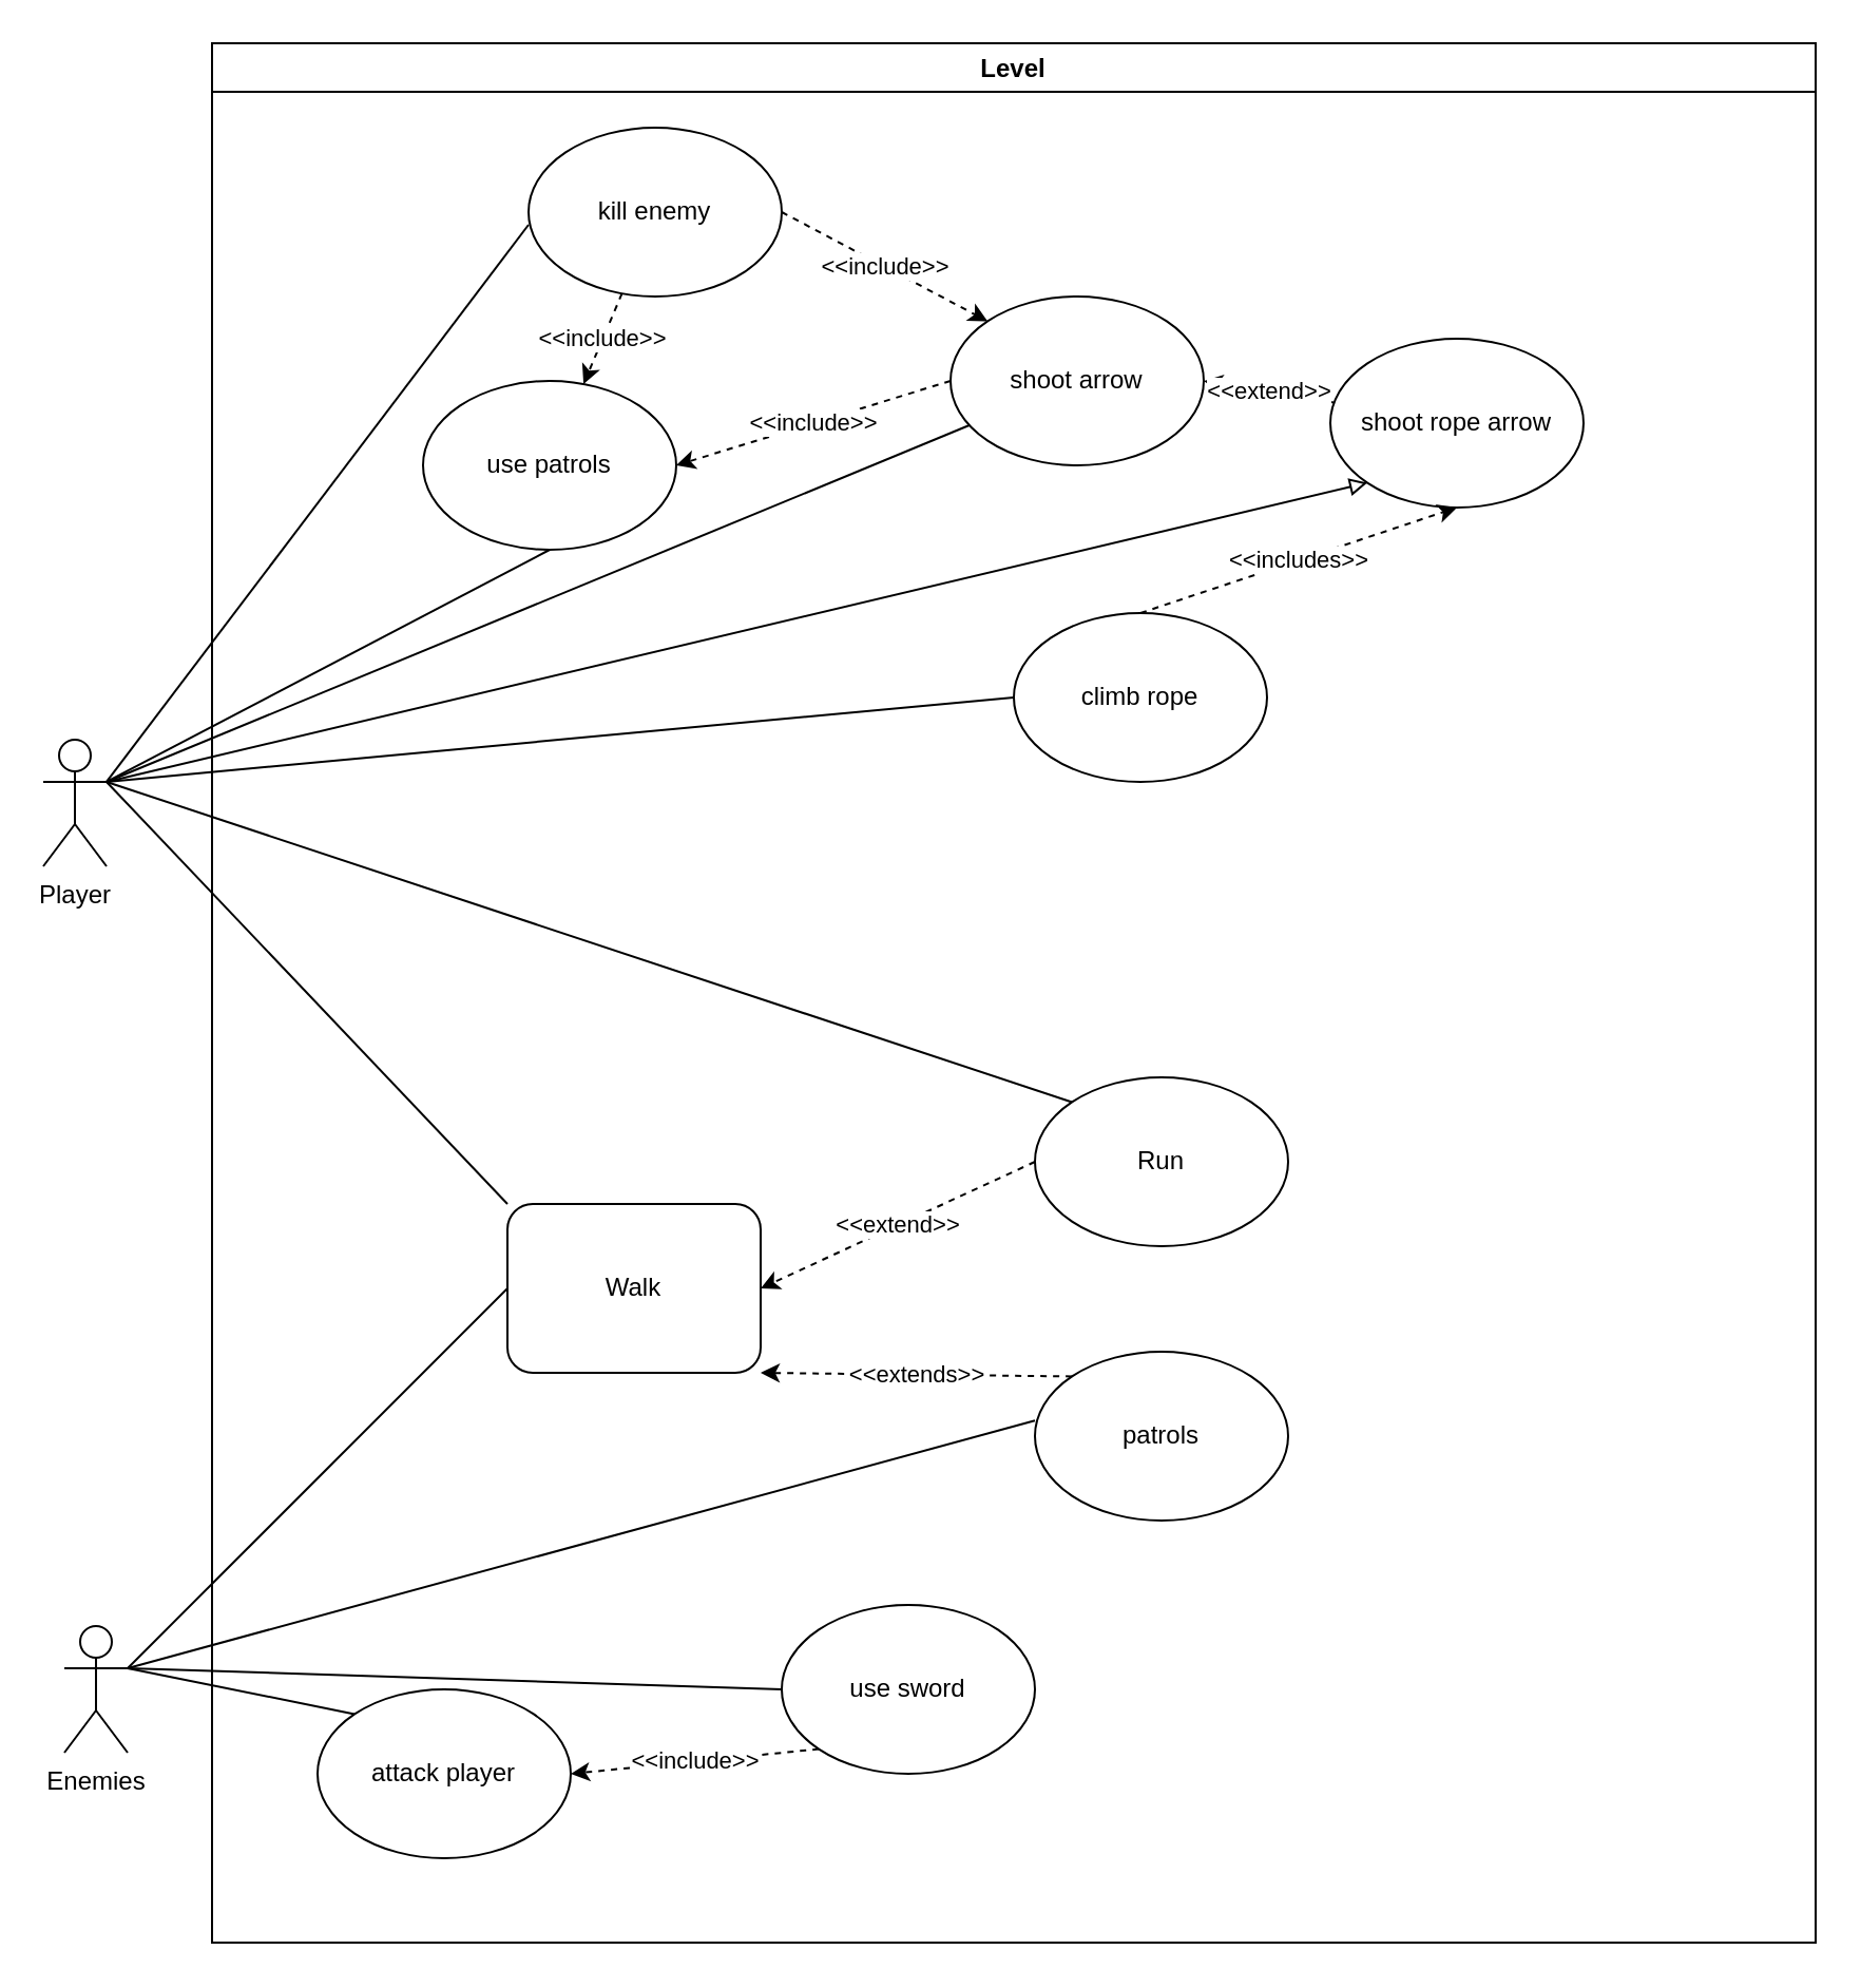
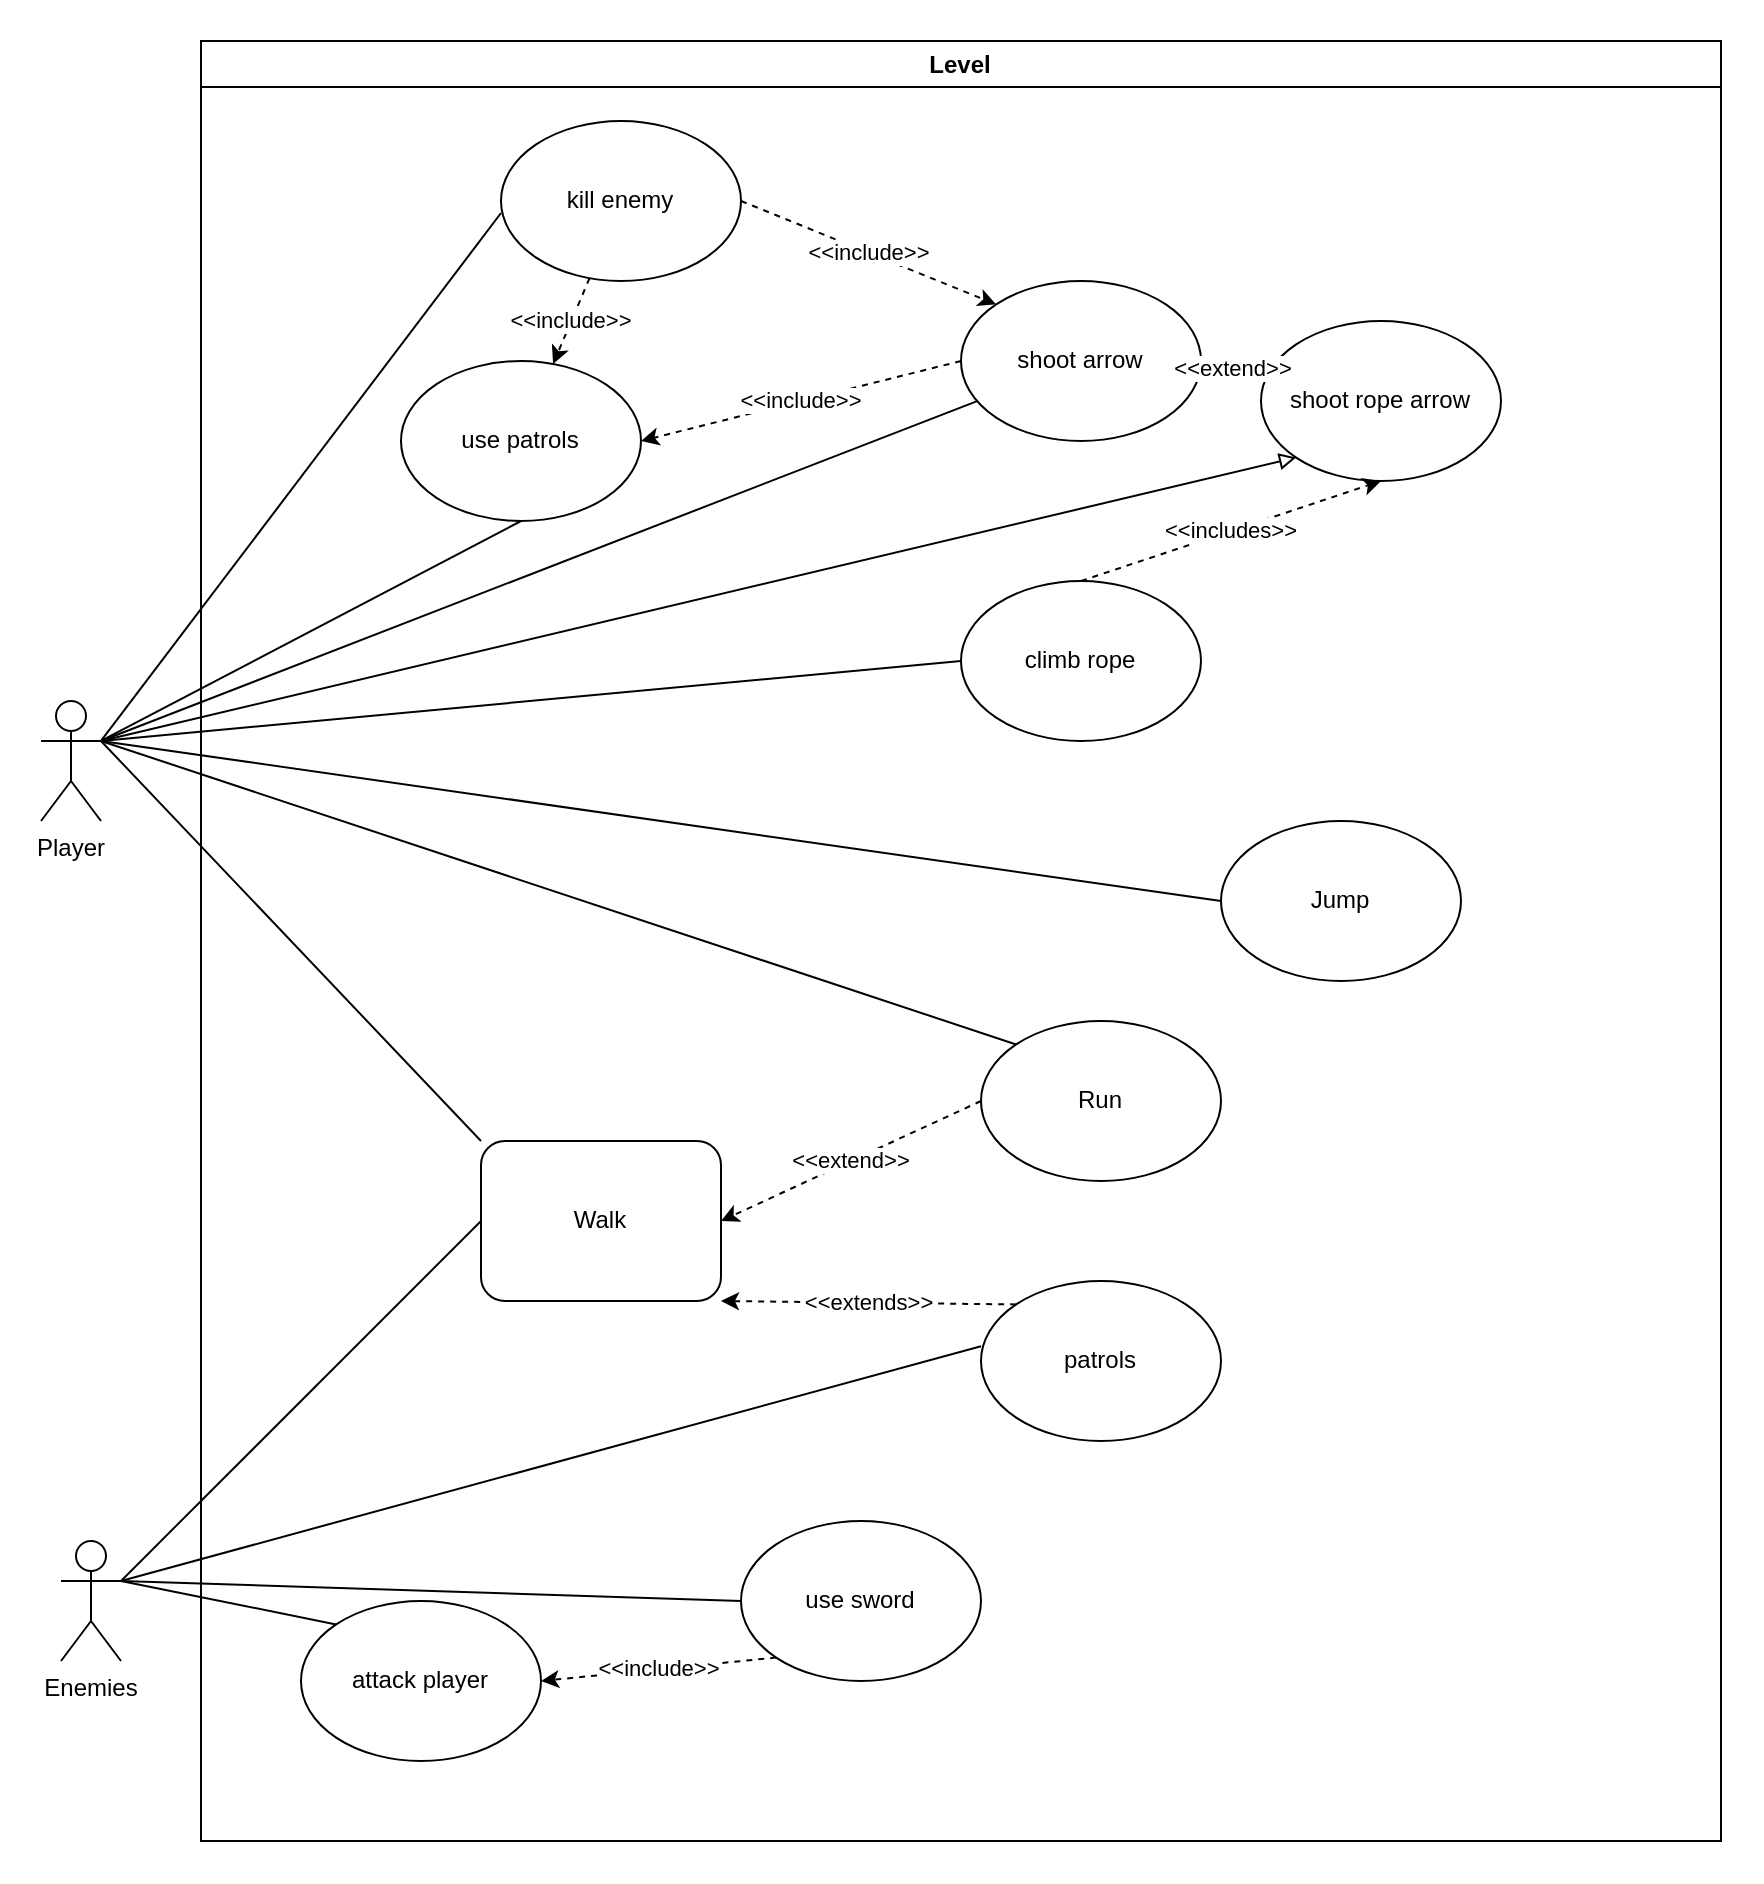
- <mxCell id="29" value="shoot arrow" style="ellipse;whiteSpace=wrap;html=1;" vertex="1" parent="16"><mxGeometry x="350" y="120" width="120" height="80" as="geometry" /></mxCell>
+ <mxCell id="29" value="shoot arrow" style="ellipse;whiteSpace=wrap;html=1;" vertex="1" parent="16"><mxGeometry x="380" y="120" width="120" height="80" as="geometry" /></mxCell>
+ <mxCell id="6" style="edgeStyle=none;rounded=0;orthogonalLoop=1;jettySize=auto;html=1;exitX=1;exitY=0.333;exitDx=0;exitDy=0;exitPerimeter=0;entryX=0;entryY=0.5;entryDx=0;entryDy=0;endArrow=none;endFill=0;" edge="1" parent="1" source="10" target="25"><mxGeometry relative="1" as="geometry" /></mxCell>
+ <mxCell id="25" value="Jump" style="ellipse;whiteSpace=wrap;html=1;" vertex="1" parent="16"><mxGeometry x="510" y="390" width="120" height="80" as="geometry" /></mxCell>
